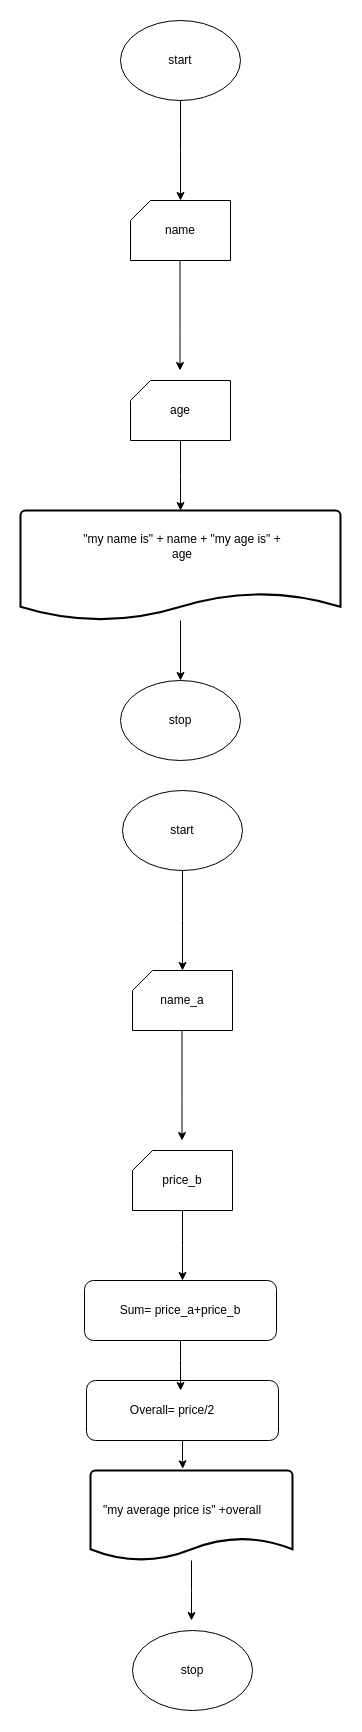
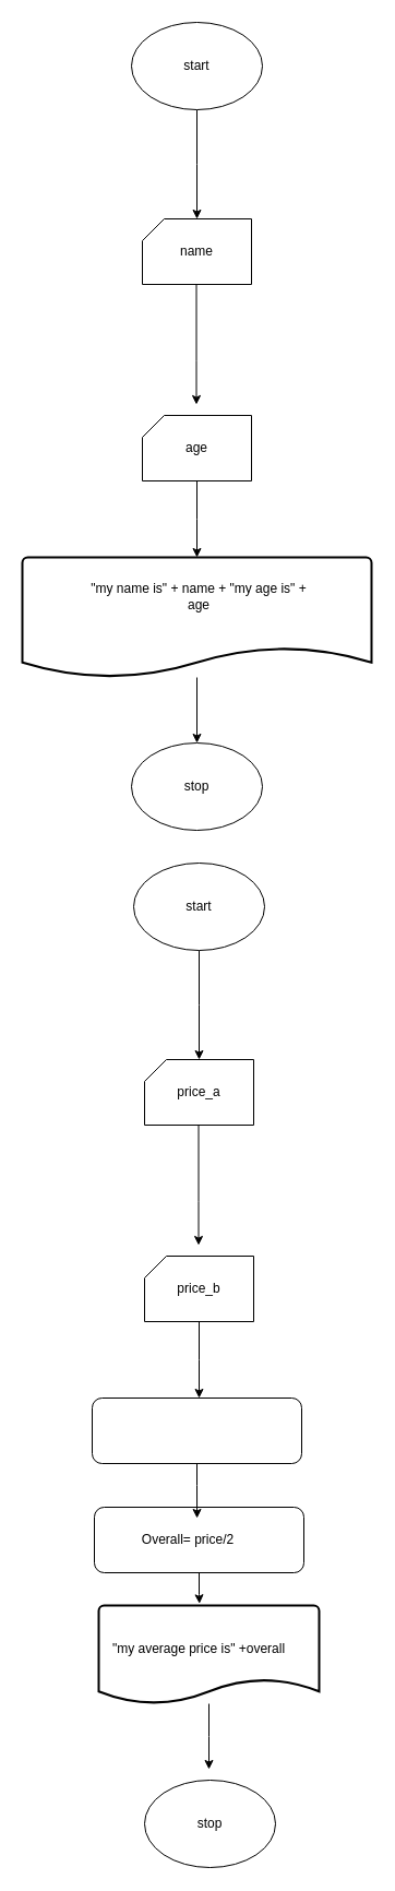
- <mxCell id="20" value="name_a" style="text;html=1;align=center;verticalAlign=middle;whiteSpace=wrap;rounded=0;" parent="1" vertex="1"><mxGeometry x="152" y="985" width="60" height="30" as="geometry" /></mxCell>
+ <mxCell id="20" value="price_a" style="text;html=1;align=center;verticalAlign=middle;whiteSpace=wrap;rounded=0;" parent="1" vertex="1"><mxGeometry x="152" y="985" width="60" height="30" as="geometry" /></mxCell>
- <mxCell id="28" value="Sum= price_a+price_b" style="text;html=1;align=center;verticalAlign=middle;whiteSpace=wrap;rounded=0;" parent="1" vertex="1"><mxGeometry x="115" y="1295" width="130" height="30" as="geometry" /></mxCell>
